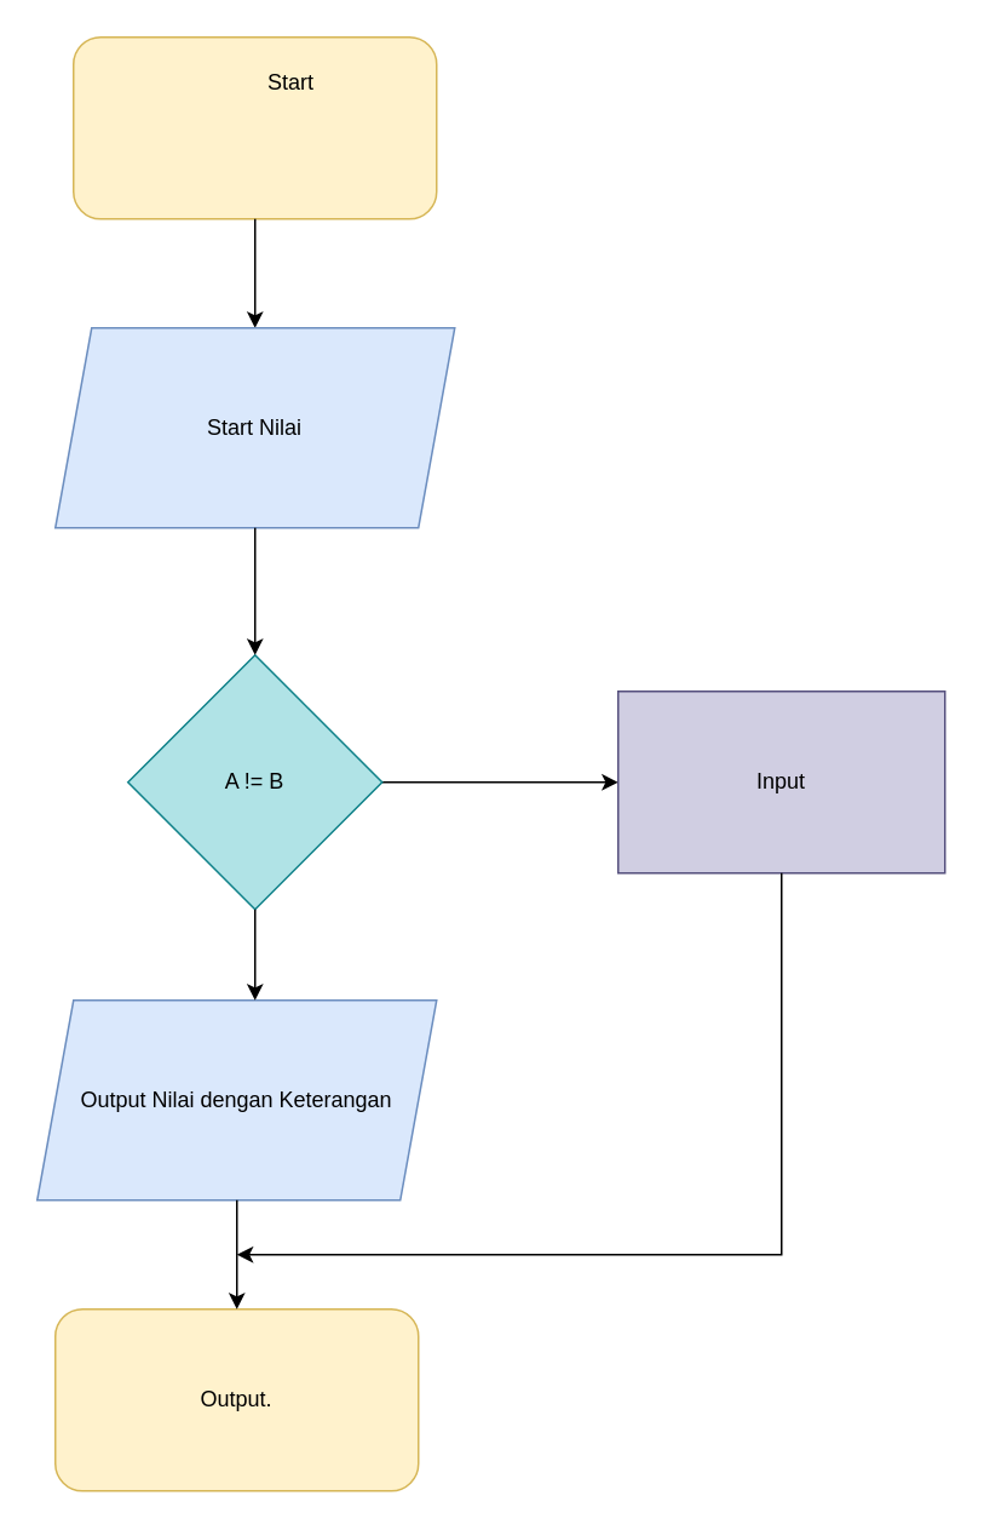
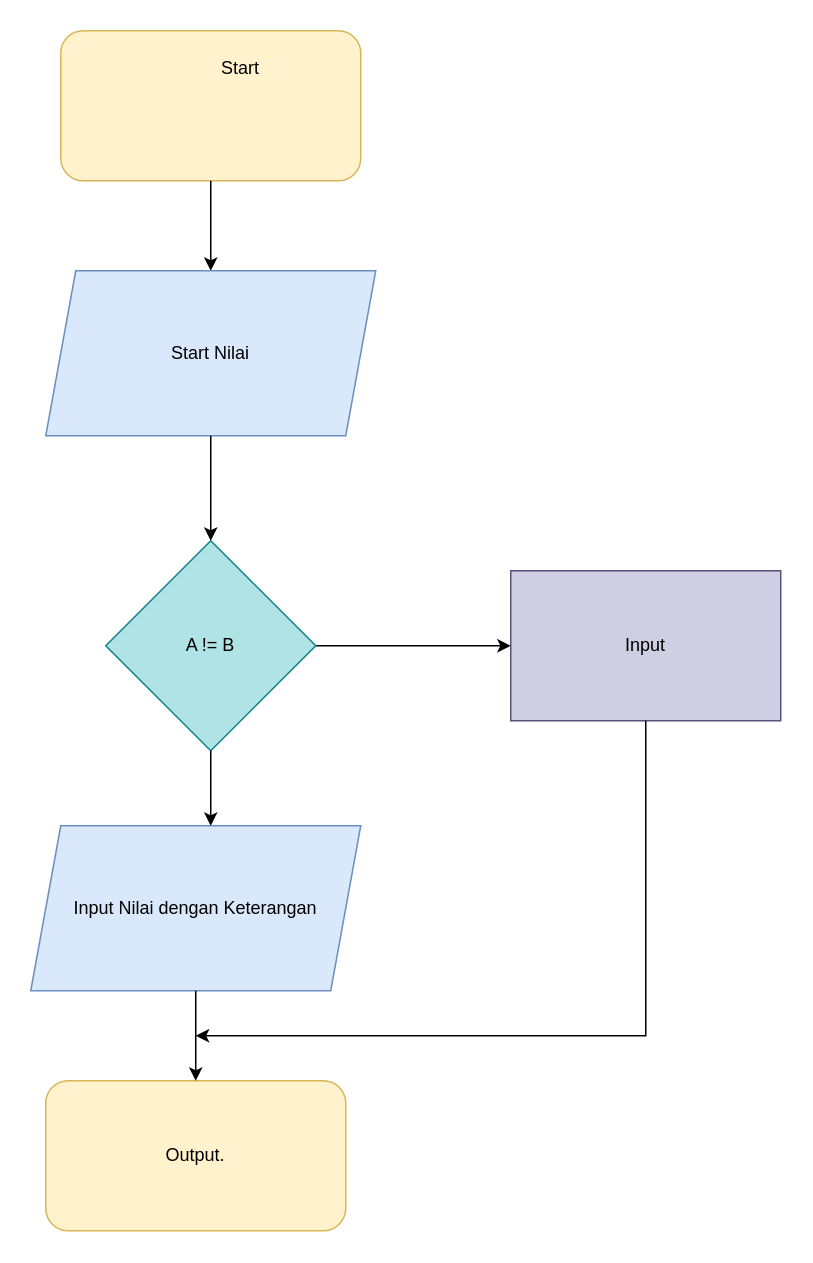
- <mxCell id="15" value="Output Nilai dengan Keterangan" style="text;html=1;strokeColor=none;fillColor=none;align=center;verticalAlign=middle;whiteSpace=wrap;rounded=0;" parent="1" vertex="1"><mxGeometry x="40" y="560" width="180" height="90" as="geometry" /></mxCell>
+ <mxCell id="15" value="Input Nilai dengan Keterangan" style="text;html=1;strokeColor=none;fillColor=none;align=center;verticalAlign=middle;whiteSpace=wrap;rounded=0;" parent="1" vertex="1"><mxGeometry x="40" y="560" width="180" height="90" as="geometry" /></mxCell>
